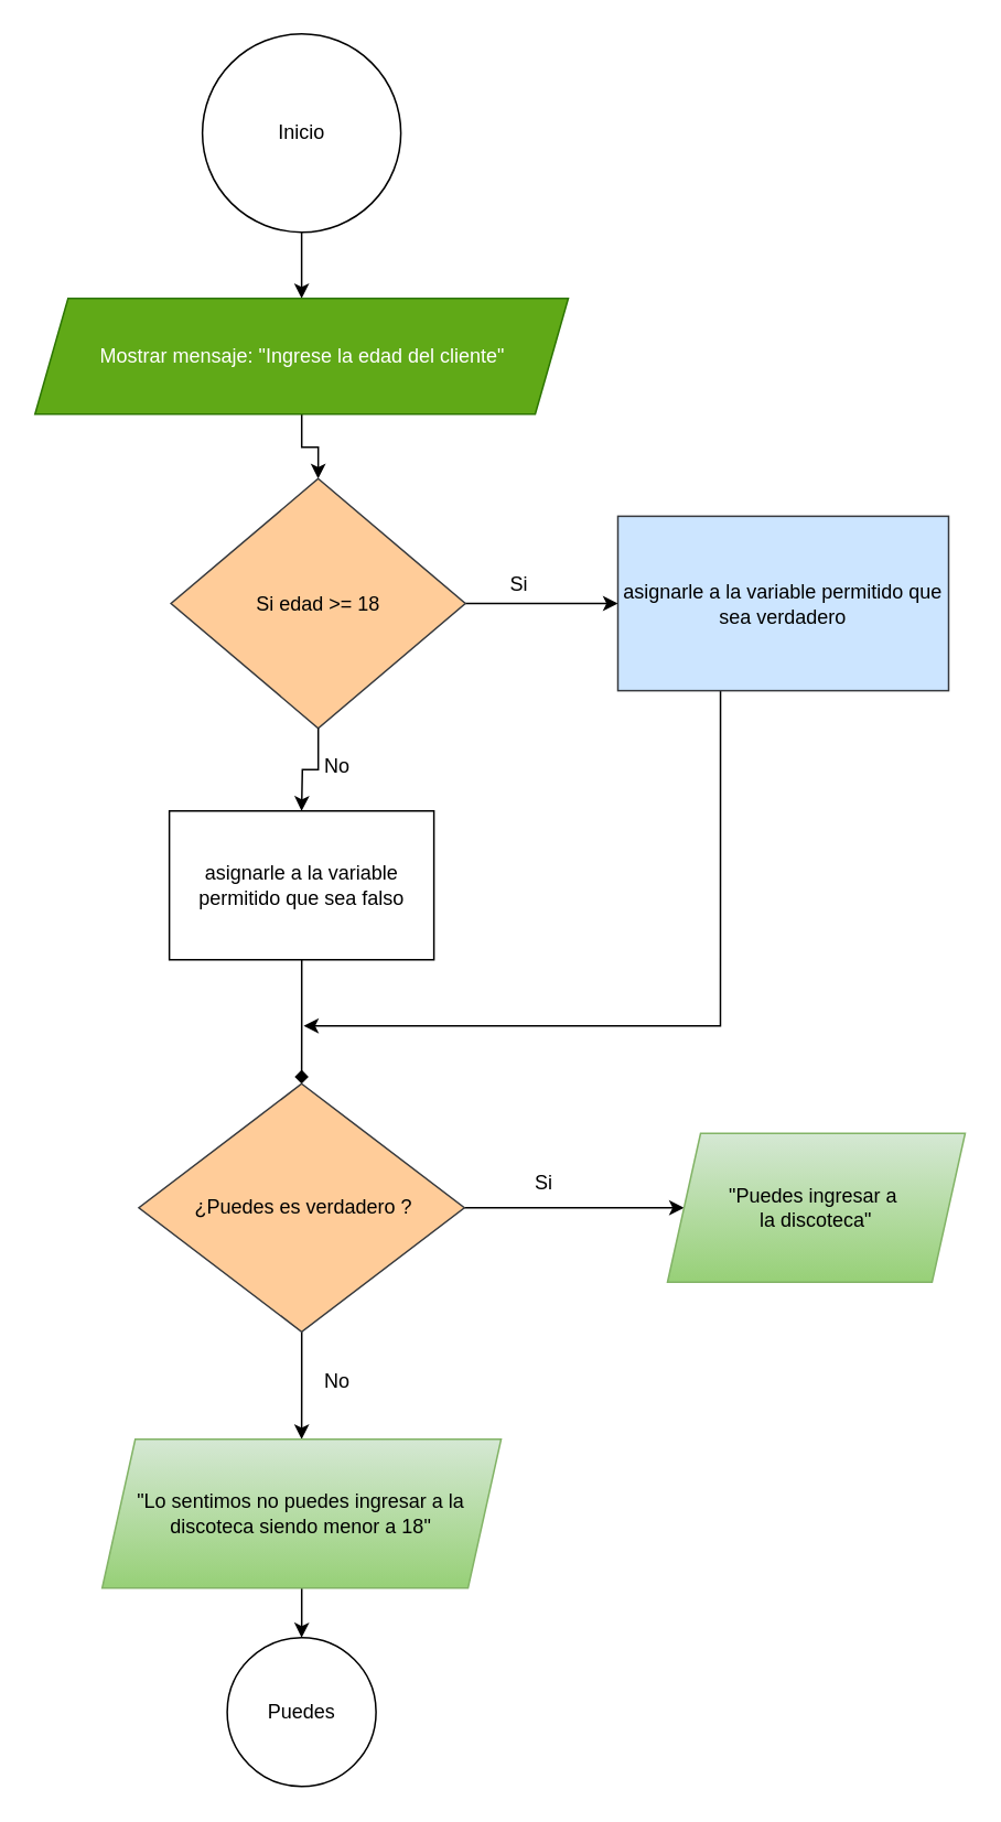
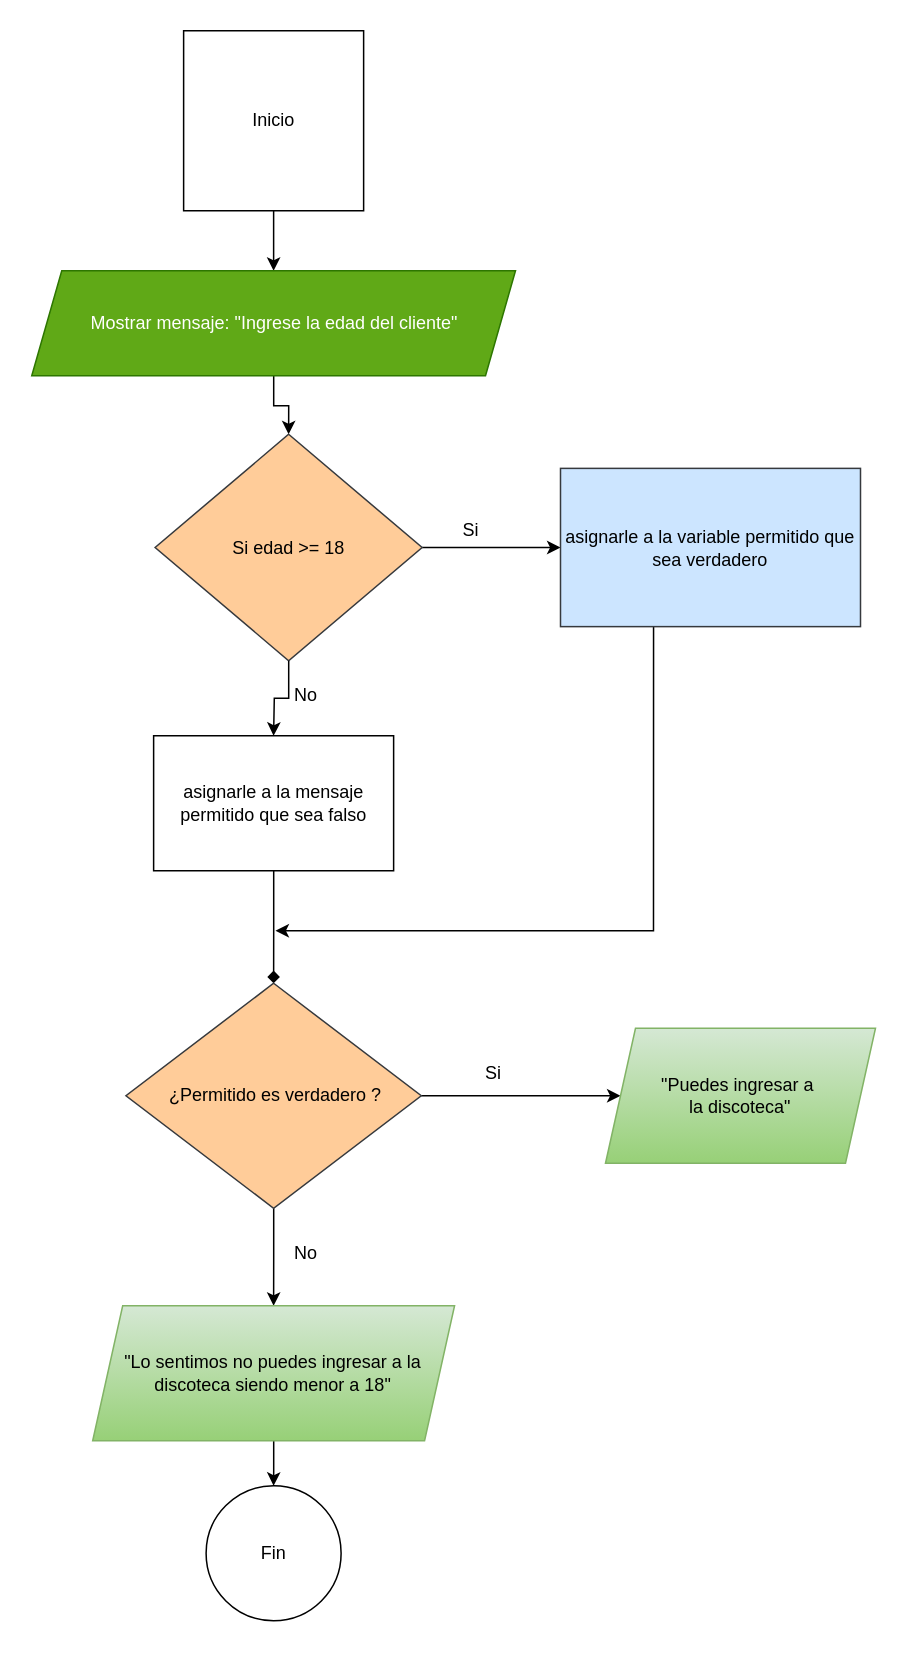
- <mxCell id="3" value="Inicio" style="ellipse;whiteSpace=wrap;html=1;aspect=fixed;" vertex="1" parent="1"><mxGeometry x="121.75" y="20" width="120" height="120" as="geometry" /></mxCell>
+ <mxCell id="3" value="Inicio" style="whiteSpace=wrap;html=1;aspect=fixed;rounded=0;" vertex="1" parent="1"><mxGeometry x="121.75" y="20" width="120" height="120" as="geometry" /></mxCell>
- <mxCell id="12" value="asignarle a la variable permitido que sea falso" style="rounded=0;whiteSpace=wrap;html=1;" vertex="1" parent="1"><mxGeometry x="101.75" y="490" width="160" height="90" as="geometry" /></mxCell>
+ <mxCell id="12" value="asignarle a la mensaje permitido que sea falso" style="rounded=0;whiteSpace=wrap;html=1;" vertex="1" parent="1"><mxGeometry x="101.75" y="490" width="160" height="90" as="geometry" /></mxCell>
- <mxCell id="17" value="&amp;nbsp;¿Puedes es verdadero&lt;span style=&quot;background-color: transparent; color: light-dark(rgb(0, 0, 0), rgb(255, 255, 255));&quot;&gt;&amp;nbsp;?&lt;/span&gt;" style="rhombus;whiteSpace=wrap;html=1;fillColor=#ffcc99;strokeColor=#36393d;" vertex="1" parent="1"><mxGeometry x="83.31" y="655" width="196.87" height="150" as="geometry" /></mxCell>
+ <mxCell id="17" value="&amp;nbsp;¿Permitido es verdadero&lt;span style=&quot;background-color: transparent; color: light-dark(rgb(0, 0, 0), rgb(255, 255, 255));&quot;&gt;&amp;nbsp;?&lt;/span&gt;" style="rhombus;whiteSpace=wrap;html=1;fillColor=#ffcc99;strokeColor=#36393d;" vertex="1" parent="1"><mxGeometry x="83.31" y="655" width="196.87" height="150" as="geometry" /></mxCell>
- <mxCell id="23" value="Puedes" style="ellipse;whiteSpace=wrap;html=1;aspect=fixed;" vertex="1" parent="1"><mxGeometry x="136.74" y="990" width="90" height="90" as="geometry" /></mxCell>
+ <mxCell id="23" value="Fin" style="ellipse;whiteSpace=wrap;html=1;aspect=fixed;" vertex="1" parent="1"><mxGeometry x="136.74" y="990" width="90" height="90" as="geometry" /></mxCell>
